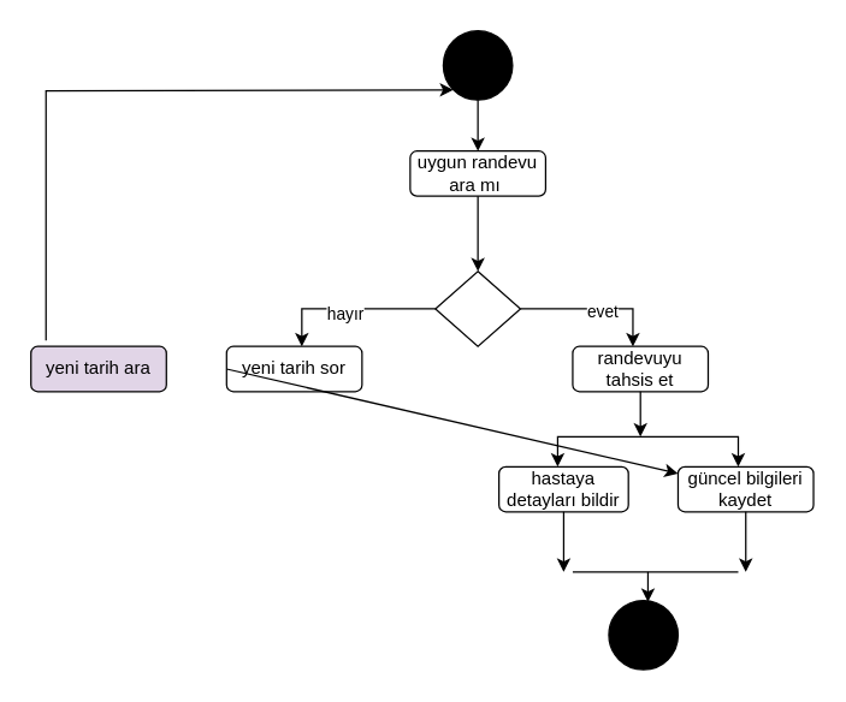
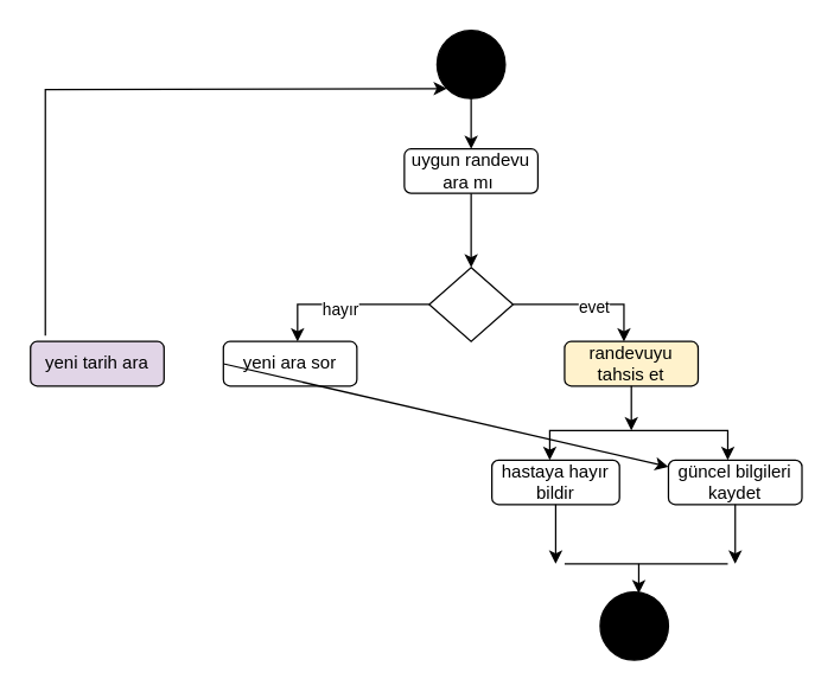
- <mxCell id="11" value="yeni tarih sor" style="rounded=1;whiteSpace=wrap;html=1;fillColor=#FFFFFF;" parent="1" vertex="1"><mxGeometry x="150" y="230" width="90" height="30" as="geometry" /></mxCell>
+ <mxCell id="11" value="yeni ara sor" style="rounded=1;whiteSpace=wrap;html=1;fillColor=#FFFFFF;" parent="1" vertex="1"><mxGeometry x="150" y="230" width="90" height="30" as="geometry" /></mxCell>
- <mxCell id="15" value="randevuyu tahsis et" style="rounded=1;whiteSpace=wrap;html=1;fillColor=#FFFFFF;" parent="1" vertex="1"><mxGeometry x="380" y="230" width="90" height="30" as="geometry" /></mxCell>
+ <mxCell id="15" value="randevuyu tahsis et" style="rounded=1;whiteSpace=wrap;html=1;fillColor=#fff2cc;" parent="1" vertex="1"><mxGeometry x="380" y="230" width="90" height="30" as="geometry" /></mxCell>
- <mxCell id="18" value="hastaya detayları bildir" style="rounded=1;whiteSpace=wrap;html=1;fillColor=#FFFFFF;" parent="1" vertex="1"><mxGeometry x="331" y="310" width="86" height="30" as="geometry" /></mxCell>
+ <mxCell id="18" value="hastaya hayır bildir" style="rounded=1;whiteSpace=wrap;html=1;fillColor=#FFFFFF;" parent="1" vertex="1"><mxGeometry x="331" y="310" width="86" height="30" as="geometry" /></mxCell>
